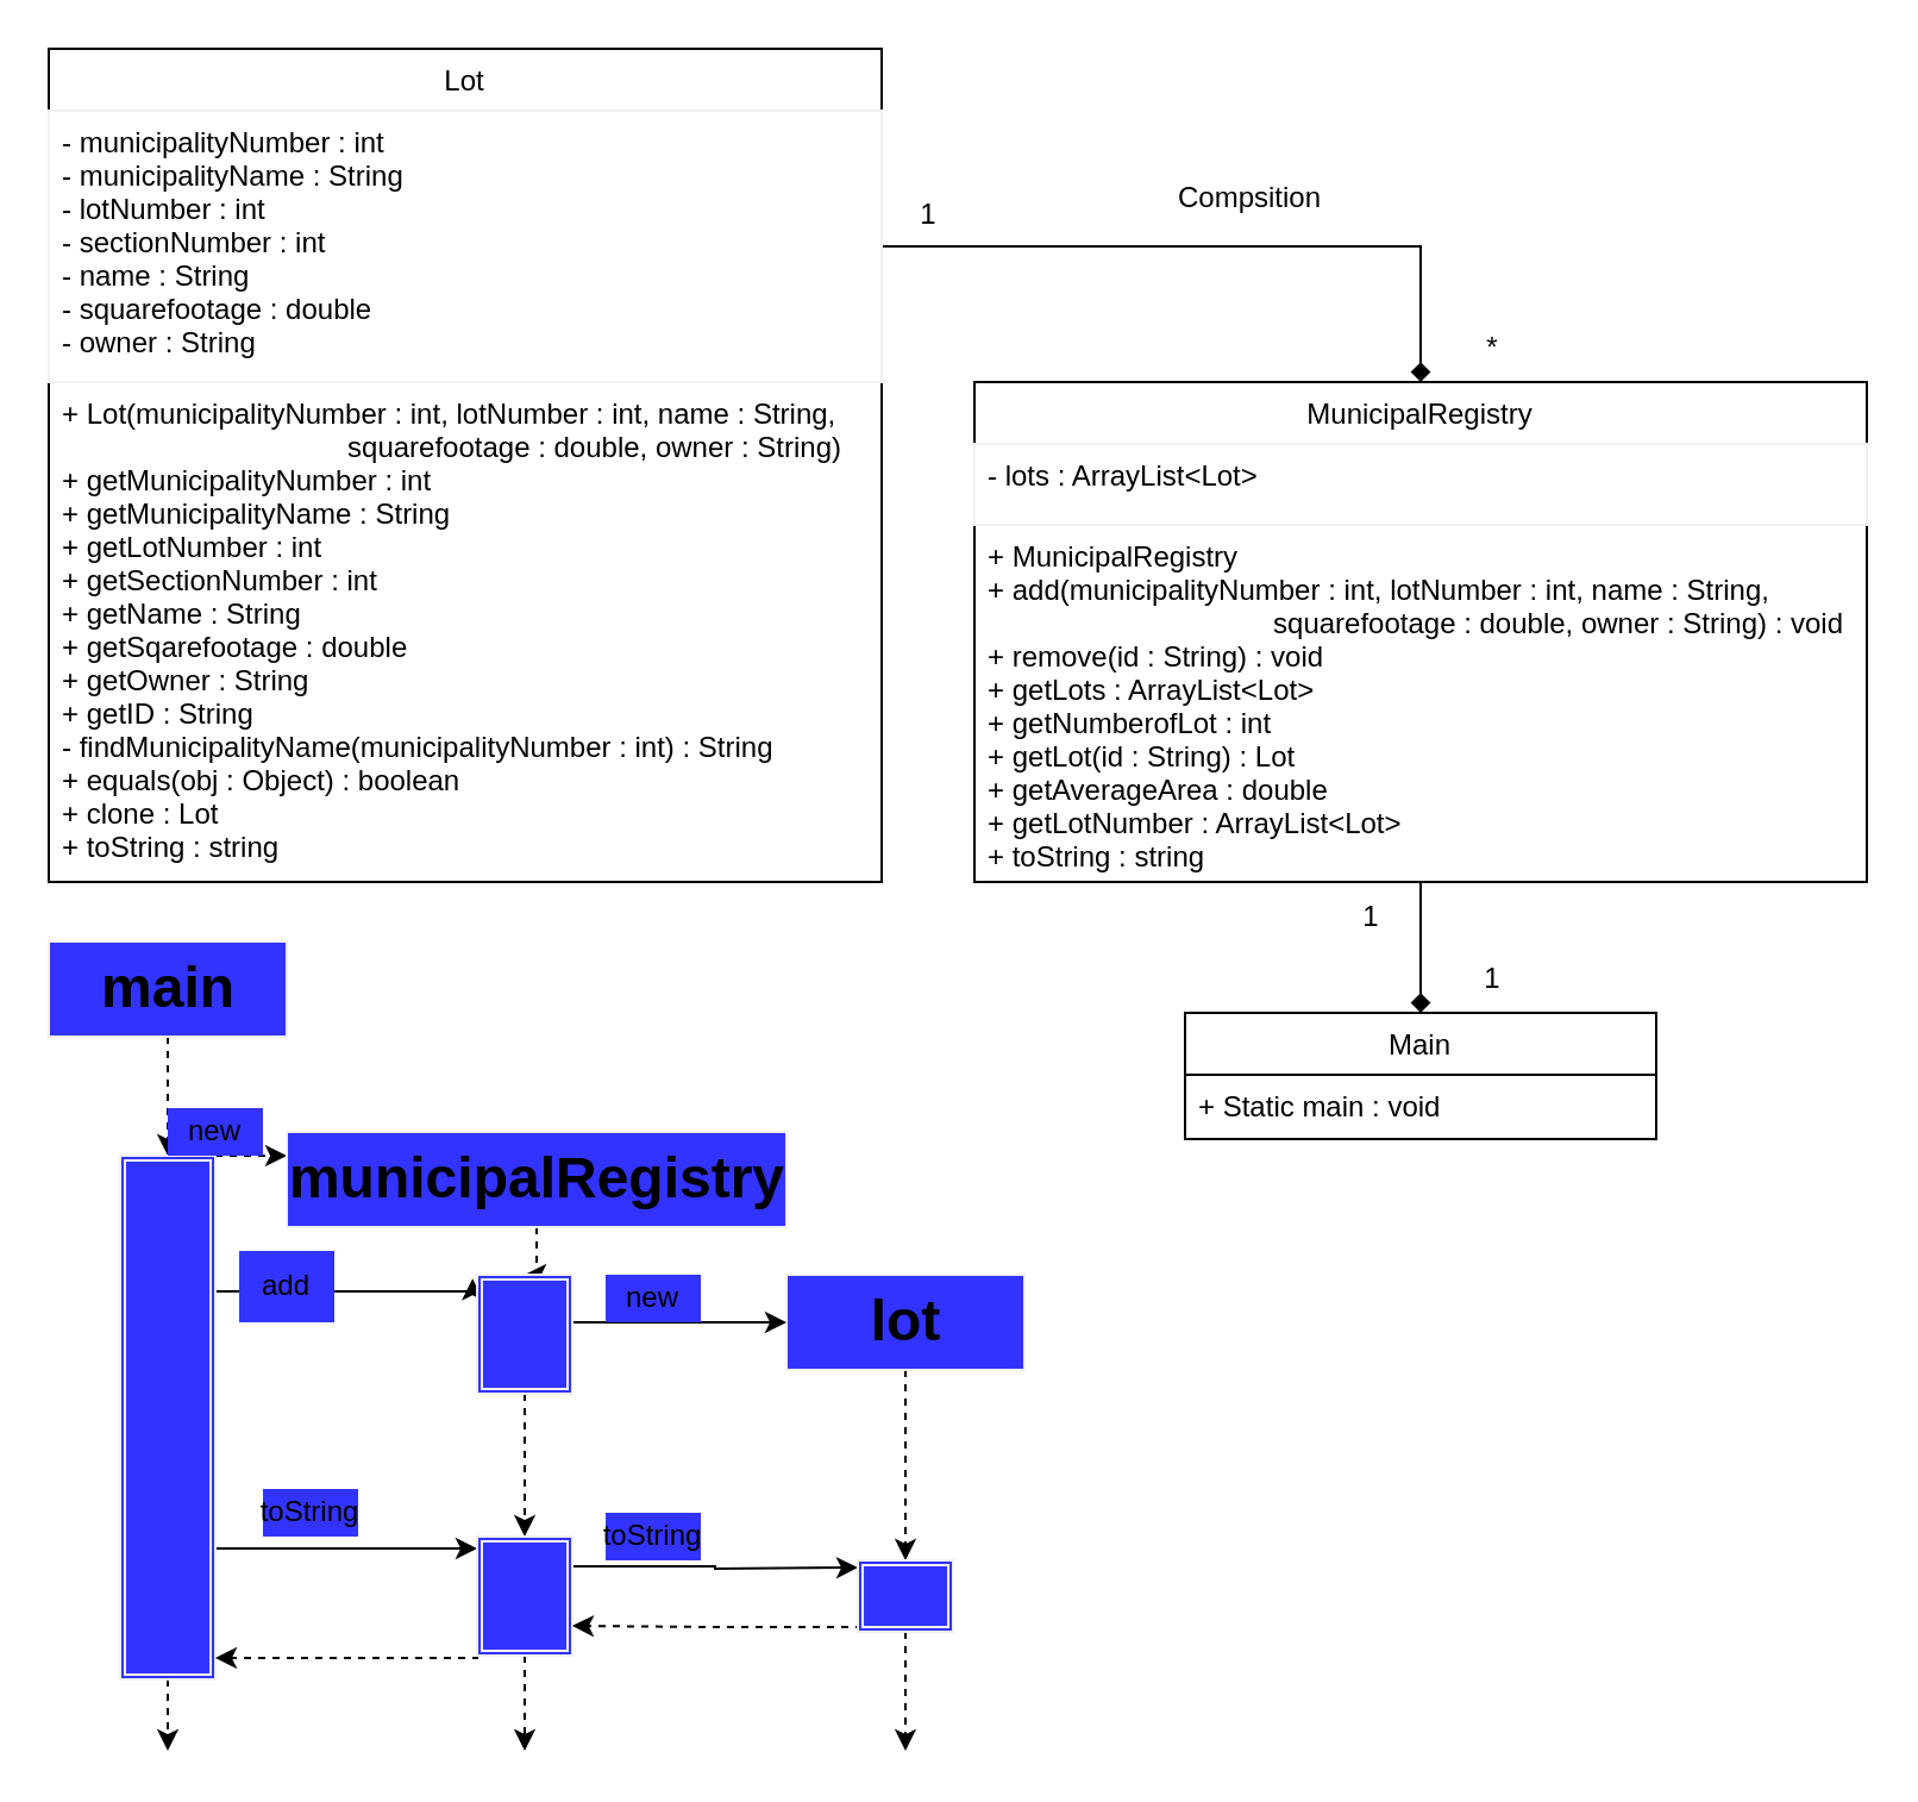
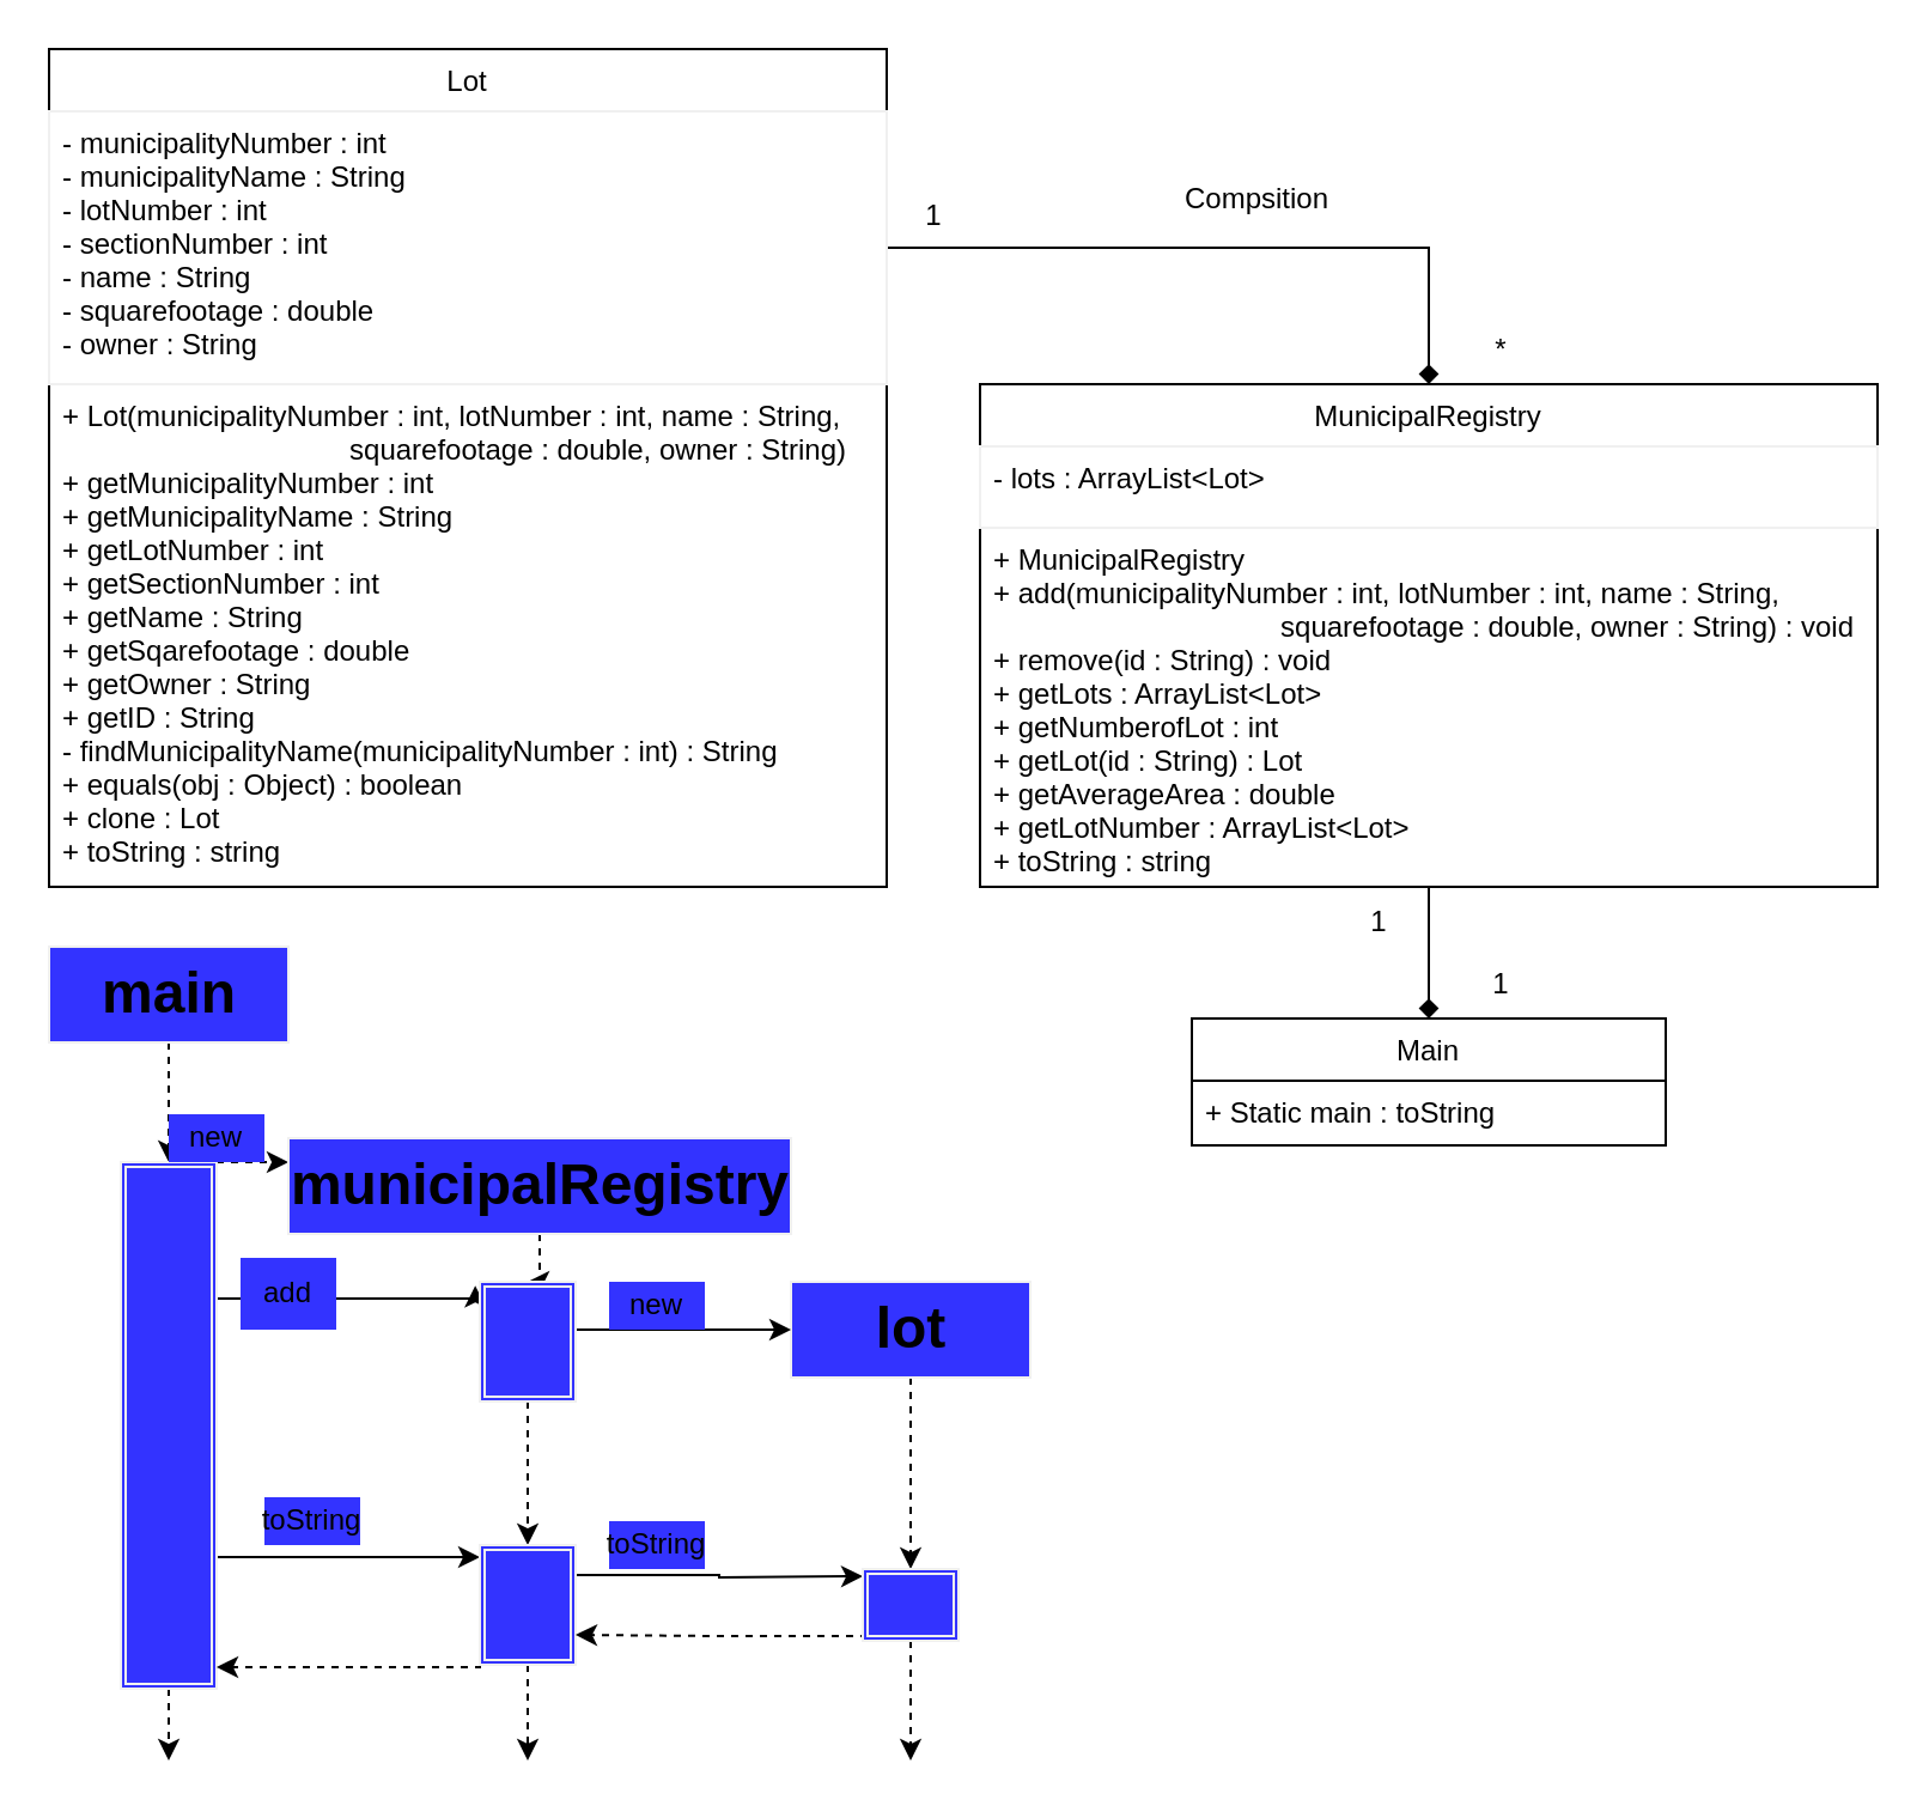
- <mxCell id="40" value="+ Static main : void" style="text;strokeColor=none;fillColor=none;align=left;verticalAlign=top;spacingLeft=4;spacingRight=4;overflow=hidden;rotatable=0;points=[[0,0.5],[1,0.5]];portConstraint=eastwest;" vertex="1" parent="39"><mxGeometry y="26" width="198" height="27" as="geometry" /></mxCell>
+ <mxCell id="40" value="+ Static main : toString" style="text;strokeColor=none;fillColor=none;align=left;verticalAlign=top;spacingLeft=4;spacingRight=4;overflow=hidden;rotatable=0;points=[[0,0.5],[1,0.5]];portConstraint=eastwest;" vertex="1" parent="39"><mxGeometry y="26" width="198" height="27" as="geometry" /></mxCell>
